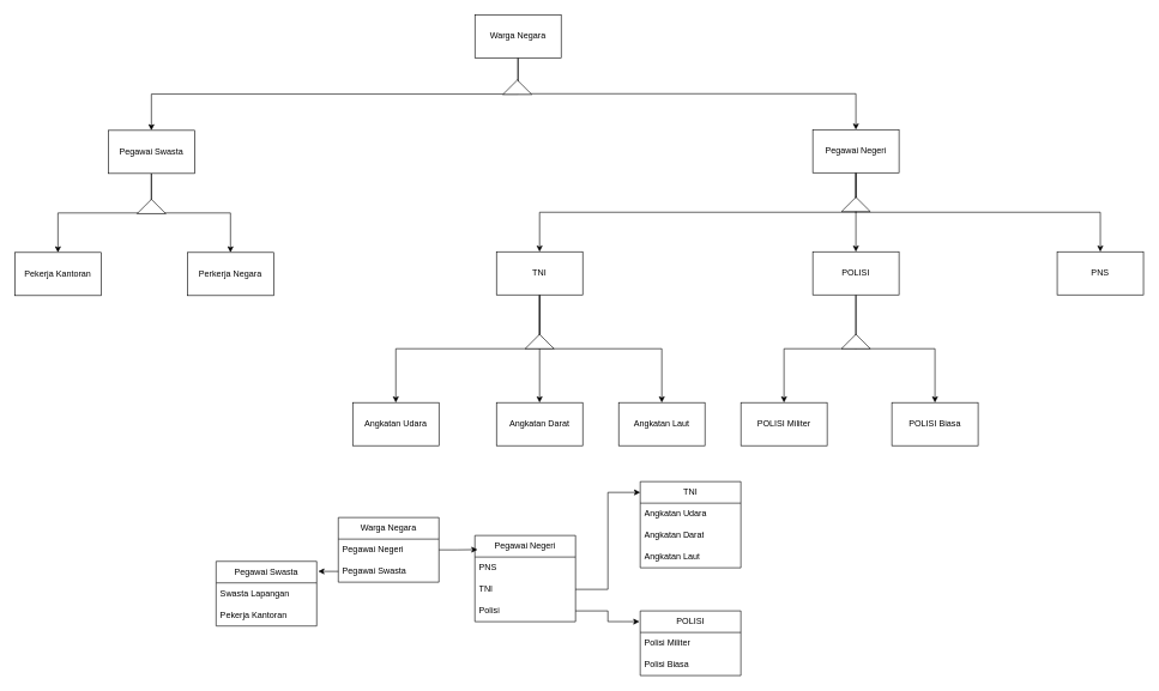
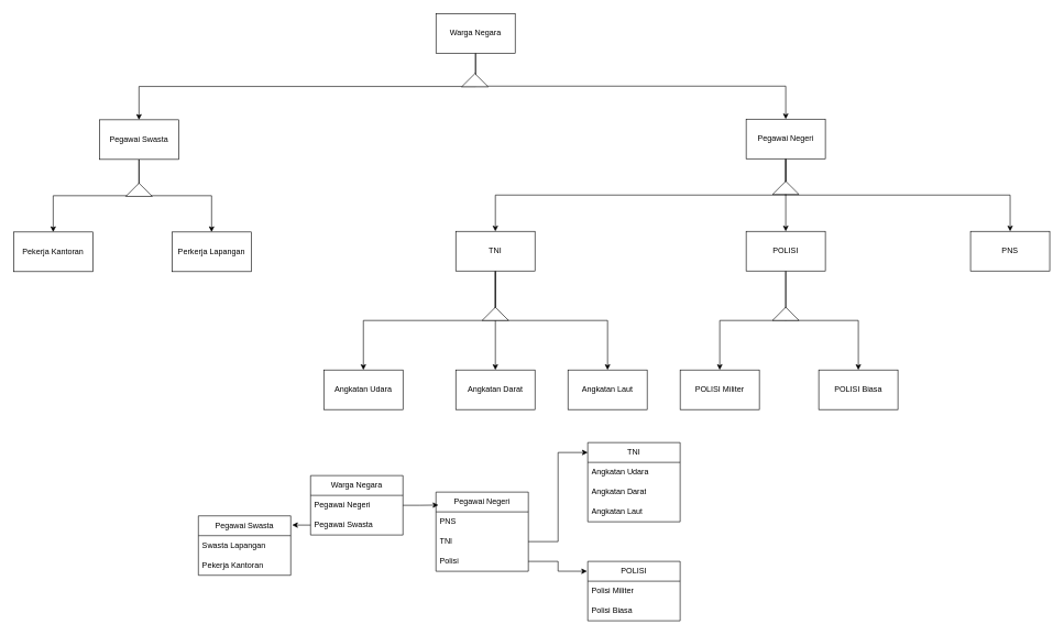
- <mxCell id="20" value="Perkerja Negara" style="rounded=0;whiteSpace=wrap;html=1;" vertex="1" parent="1"><mxGeometry x="260" y="351" width="120" height="60" as="geometry" /></mxCell>
+ <mxCell id="20" value="Perkerja Lapangan" style="rounded=0;whiteSpace=wrap;html=1;" vertex="1" parent="1"><mxGeometry x="260" y="351" width="120" height="60" as="geometry" /></mxCell>
